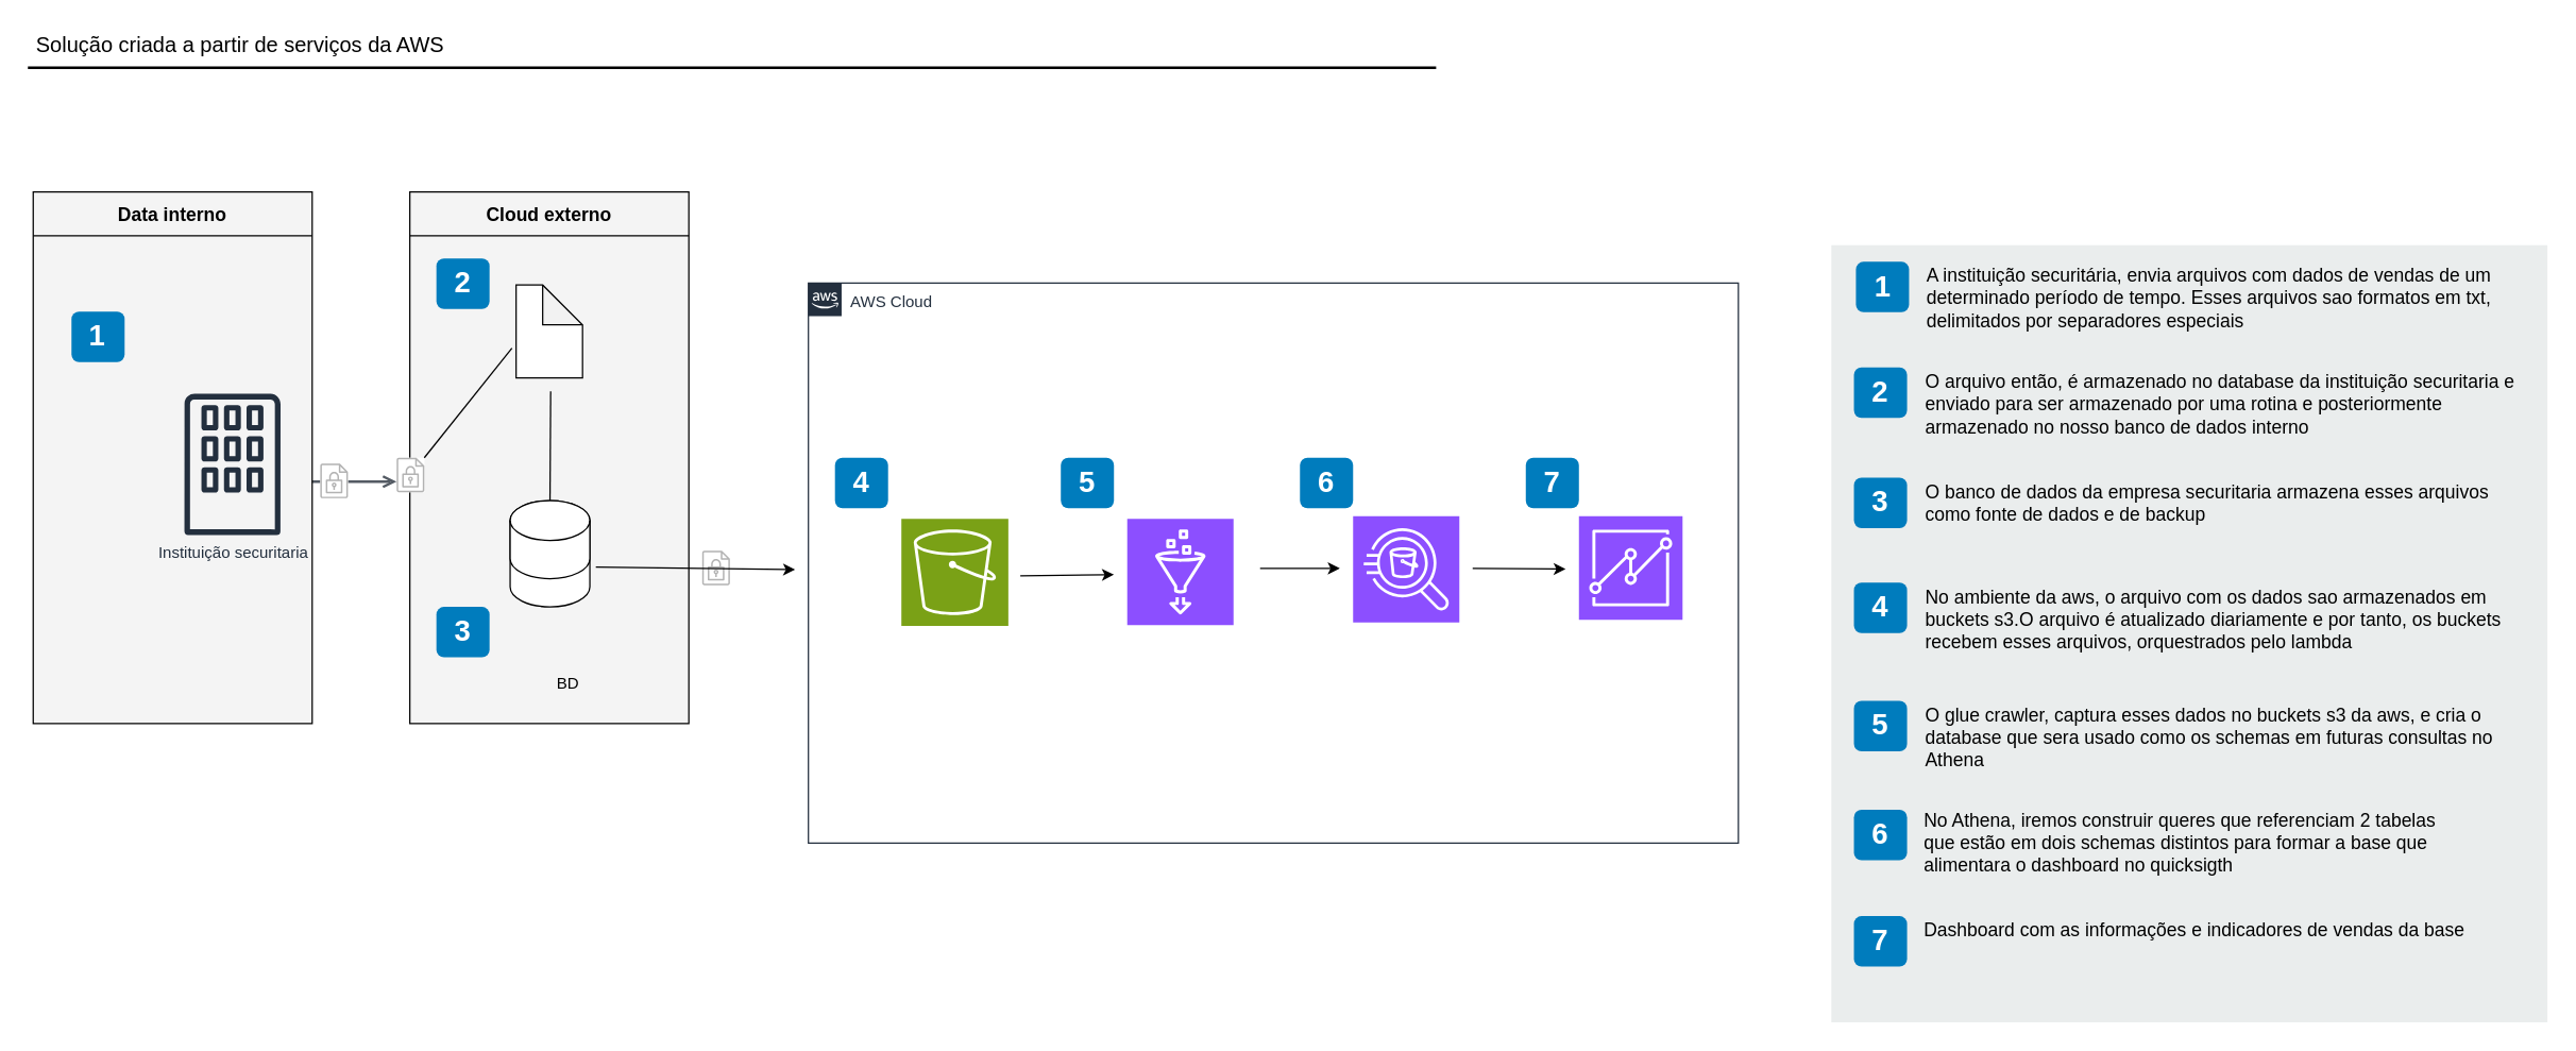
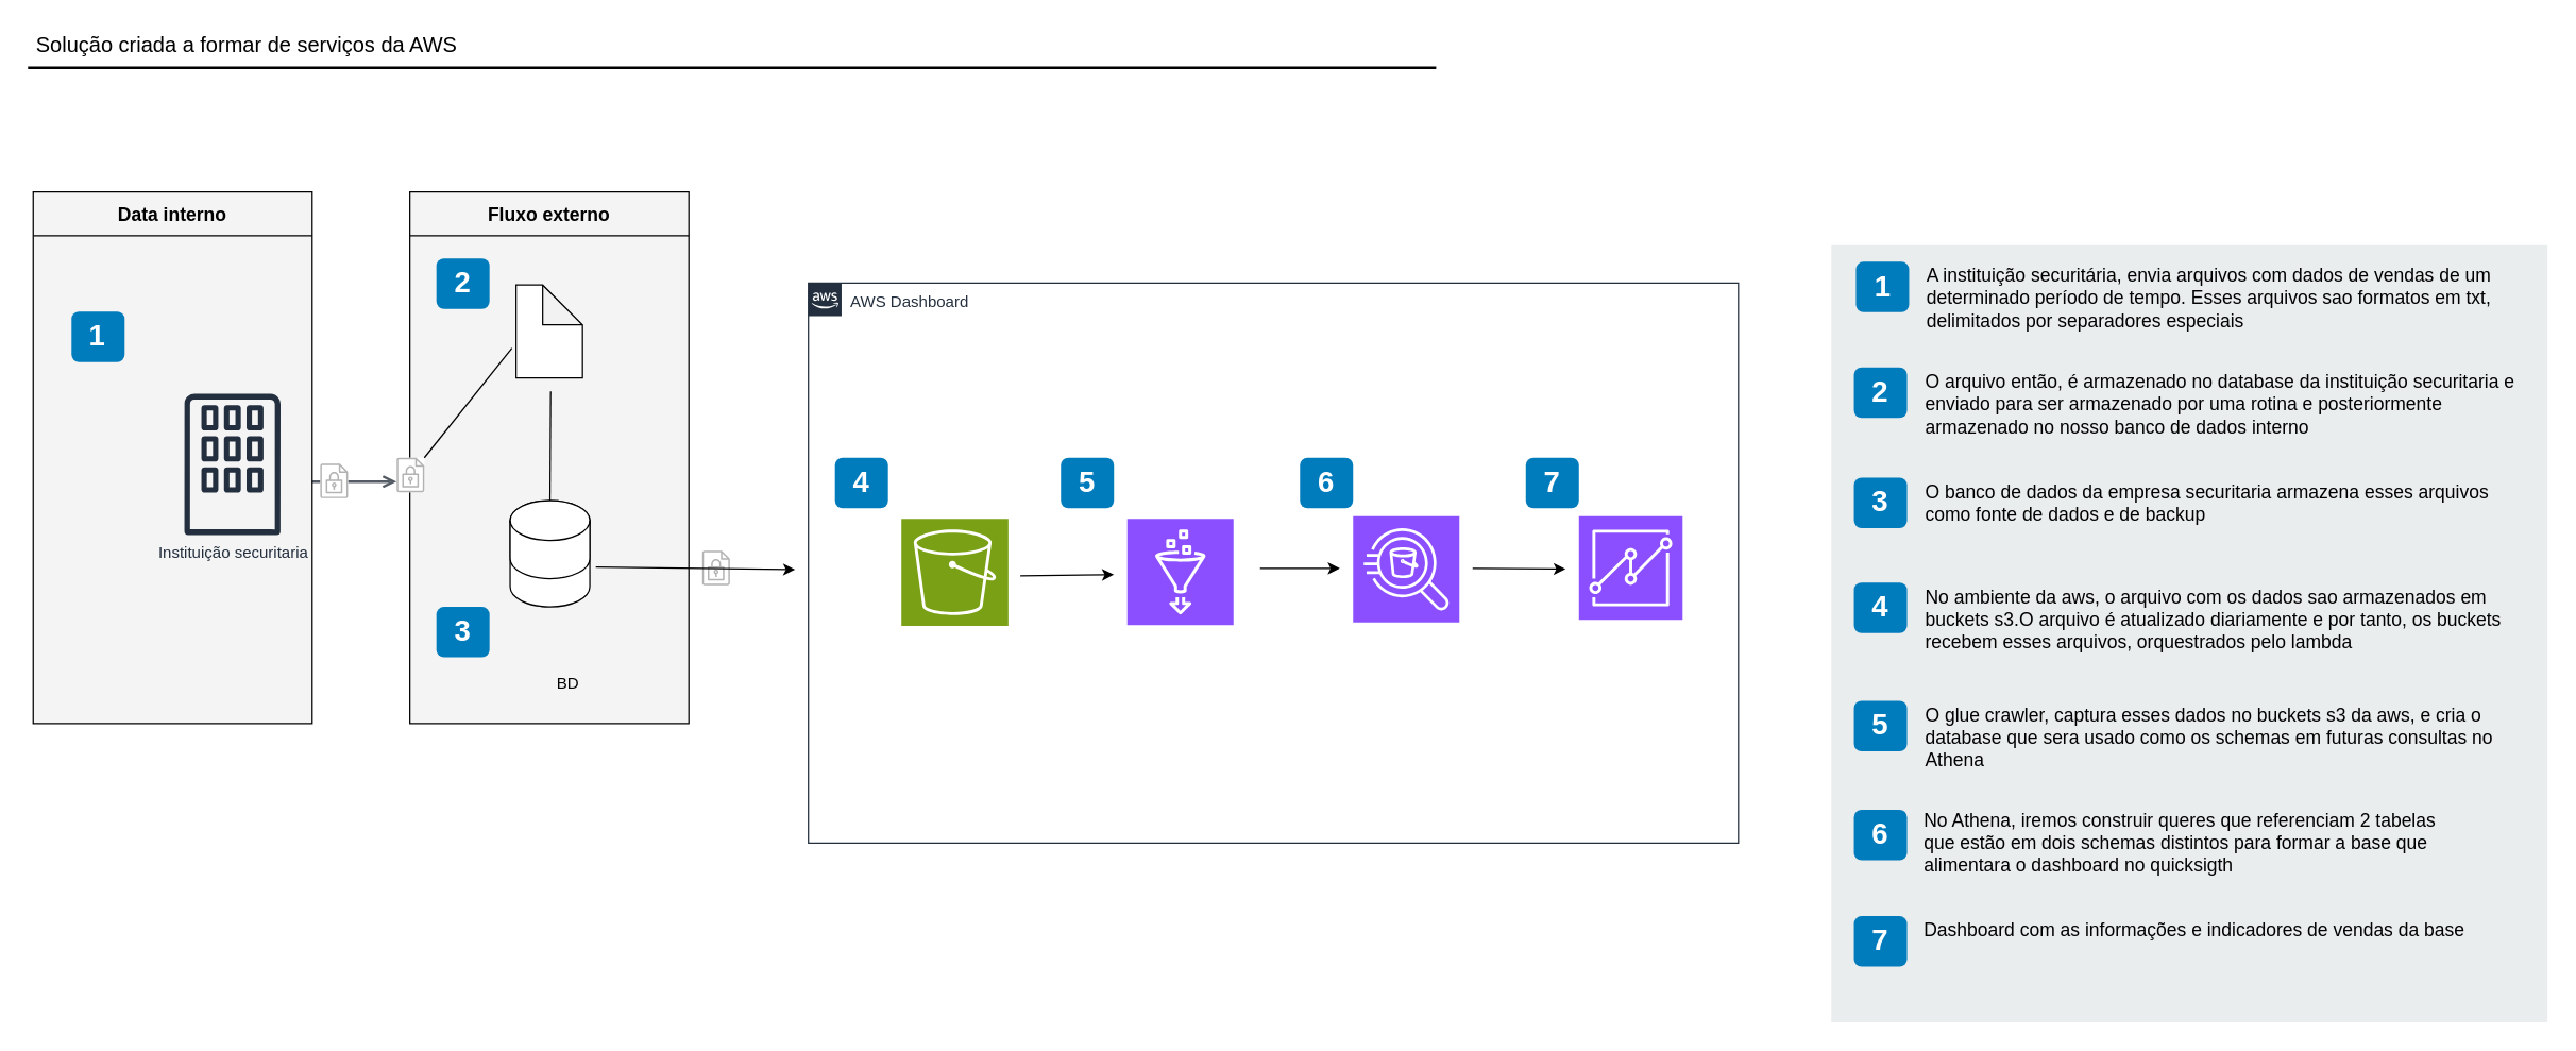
- <mxCell id="23" value="Solução criada a partir de serviços da AWS" style="text;html=1;resizable=0;points=[];autosize=1;align=left;verticalAlign=top;spacingTop=-4;fontSize=16;labelBackgroundColor=none;" parent="1" vertex="1"><mxGeometry x="24.5" y="20.5" width="330" height="30" as="geometry" /></mxCell>
+ <mxCell id="23" value="Solução criada a formar de serviços da AWS" style="text;html=1;resizable=0;points=[];autosize=1;align=left;verticalAlign=top;spacingTop=-4;fontSize=16;labelBackgroundColor=none;" parent="1" vertex="1"><mxGeometry x="24.5" y="20.5" width="330" height="30" as="geometry" /></mxCell>
- <mxCell id="41" value="Cloud externo" style="swimlane;fontSize=14;align=center;swimlaneFillColor=#f4f4f4;fillColor=#f4f4f4;startSize=33;container=1;pointerEvents=0;collapsible=0;recursiveResize=0;" vertex="1" parent="1"><mxGeometry x="308" y="144" width="210" height="400" as="geometry" /></mxCell>
+ <mxCell id="41" value="Fluxo externo" style="swimlane;fontSize=14;align=center;swimlaneFillColor=#f4f4f4;fillColor=#f4f4f4;startSize=33;container=1;pointerEvents=0;collapsible=0;recursiveResize=0;" vertex="1" parent="1"><mxGeometry x="308" y="144" width="210" height="400" as="geometry" /></mxCell>
- <mxCell id="2" value="AWS Cloud" style="points=[[0,0],[0.25,0],[0.5,0],[0.75,0],[1,0],[1,0.25],[1,0.5],[1,0.75],[1,1],[0.75,1],[0.5,1],[0.25,1],[0,1],[0,0.75],[0,0.5],[0,0.25]];outlineConnect=0;gradientColor=none;html=1;whiteSpace=wrap;fontSize=12;fontStyle=0;shape=mxgraph.aws4.group;grIcon=mxgraph.aws4.group_aws_cloud_alt;strokeColor=#232F3E;fillColor=none;verticalAlign=top;align=left;spacingLeft=30;fontColor=#232F3E;dashed=0;labelBackgroundColor=none;container=1;pointerEvents=0;collapsible=0;recursiveResize=0;" parent="1" vertex="1"><mxGeometry x="608" y="212.5" width="700" height="421.5" as="geometry" /></mxCell>
+ <mxCell id="2" value="AWS Dashboard" style="points=[[0,0],[0.25,0],[0.5,0],[0.75,0],[1,0],[1,0.25],[1,0.5],[1,0.75],[1,1],[0.75,1],[0.5,1],[0.25,1],[0,1],[0,0.75],[0,0.5],[0,0.25]];outlineConnect=0;gradientColor=none;html=1;whiteSpace=wrap;fontSize=12;fontStyle=0;shape=mxgraph.aws4.group;grIcon=mxgraph.aws4.group_aws_cloud_alt;strokeColor=#232F3E;fillColor=none;verticalAlign=top;align=left;spacingLeft=30;fontColor=#232F3E;dashed=0;labelBackgroundColor=none;container=1;pointerEvents=0;collapsible=0;recursiveResize=0;" parent="1" vertex="1"><mxGeometry x="608" y="212.5" width="700" height="421.5" as="geometry" /></mxCell>
